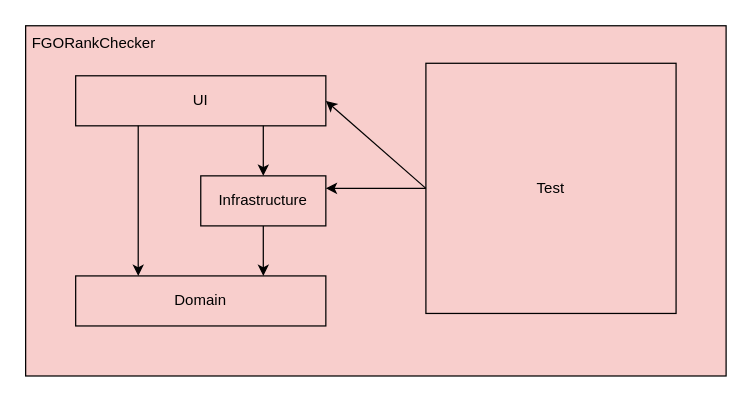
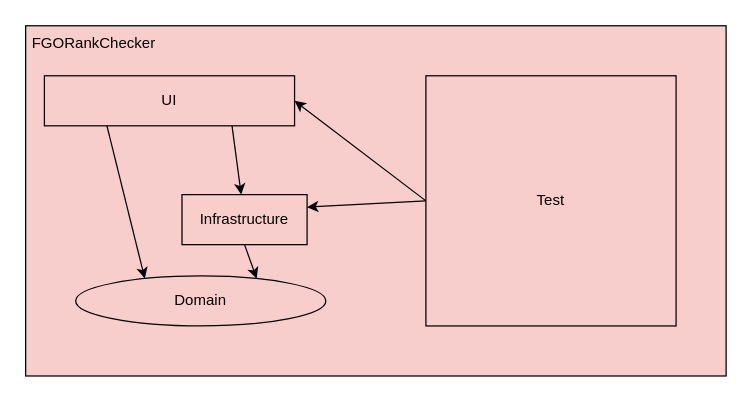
- <mxCell id="9" value="&lt;span style=&quot;&quot;&gt;UI&lt;/span&gt;" style="rounded=0;whiteSpace=wrap;html=1;fillColor=none;fontColor=default;" parent="8" vertex="1"><mxGeometry x="60" y="60" width="200" height="40" as="geometry" /></mxCell>
+ <mxCell id="9" value="&lt;span style=&quot;&quot;&gt;UI&lt;/span&gt;" style="rounded=0;whiteSpace=wrap;html=1;fillColor=none;fontColor=default;" parent="8" vertex="1"><mxGeometry x="35" y="60" width="200" height="40" as="geometry" /></mxCell>
- <mxCell id="11" value="&lt;div&gt;&lt;span style=&quot;background-color: transparent;&quot;&gt;Test&lt;/span&gt;&lt;br&gt;&lt;/div&gt;" style="rounded=0;whiteSpace=wrap;html=1;fillColor=none;fontColor=default;" parent="8" vertex="1"><mxGeometry x="340" y="50" width="200" height="200" as="geometry" /></mxCell>
+ <mxCell id="11" value="&lt;div&gt;&lt;span style=&quot;background-color: transparent;&quot;&gt;Test&lt;/span&gt;&lt;br&gt;&lt;/div&gt;" style="rounded=0;whiteSpace=wrap;html=1;fillColor=none;fontColor=default;" parent="8" vertex="1"><mxGeometry x="340" y="60" width="200" height="200" as="geometry" /></mxCell>
- <mxCell id="3" value="&lt;span style=&quot;&quot;&gt;Infrastructure&lt;/span&gt;" style="rounded=0;whiteSpace=wrap;html=1;fillColor=none;fontColor=default;" parent="1" vertex="1"><mxGeometry x="160" y="140" width="100" height="40" as="geometry" /></mxCell>
+ <mxCell id="3" value="&lt;span style=&quot;&quot;&gt;Infrastructure&lt;/span&gt;" style="rounded=0;whiteSpace=wrap;html=1;fillColor=none;fontColor=default;" parent="1" vertex="1"><mxGeometry x="145" y="155" width="100" height="40" as="geometry" /></mxCell>
- <mxCell id="10" value="&lt;span style=&quot;&quot;&gt;Domain&lt;/span&gt;" style="rounded=0;whiteSpace=wrap;html=1;fillColor=none;fontColor=light-dark(#000000,#FFFFFF);" parent="8" vertex="1"><mxGeometry x="60" y="220" width="200" height="40" as="geometry" /></mxCell>
+ <mxCell id="10" value="&lt;span style=&quot;&quot;&gt;Domain&lt;/span&gt;" style="ellipse;whiteSpace=wrap;html=1;fillColor=none;fontColor=light-dark(#000000,#FFFFFF);" parent="8" vertex="1"><mxGeometry x="60" y="220" width="200" height="40" as="geometry" /></mxCell>
